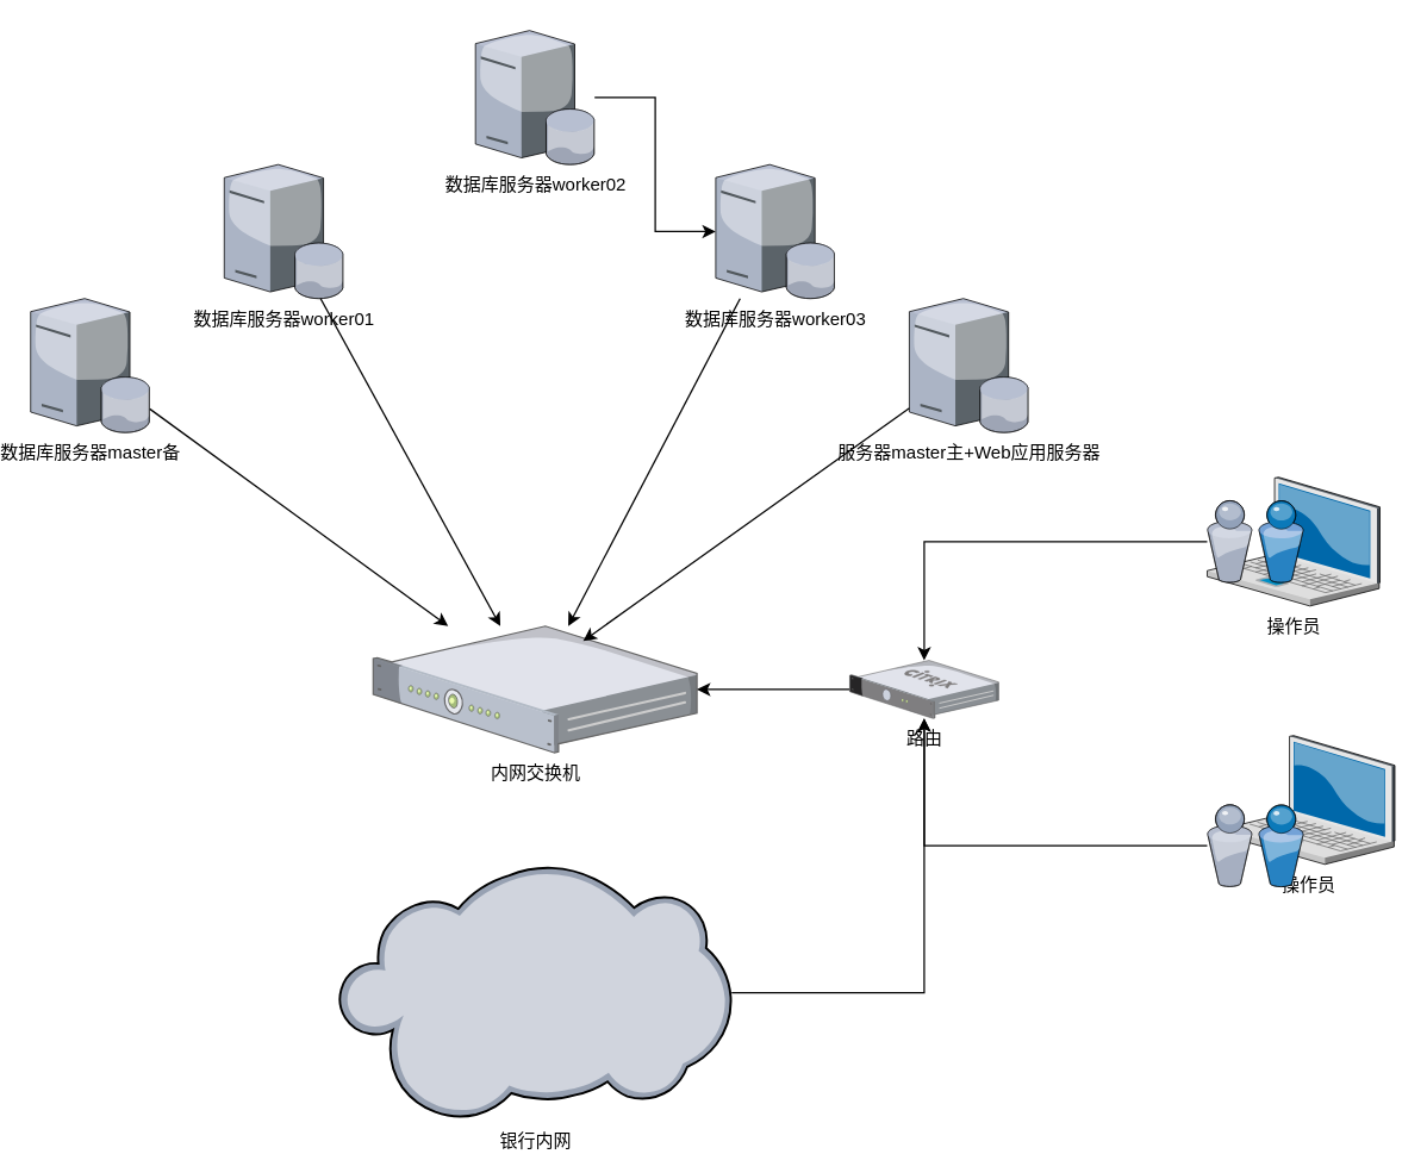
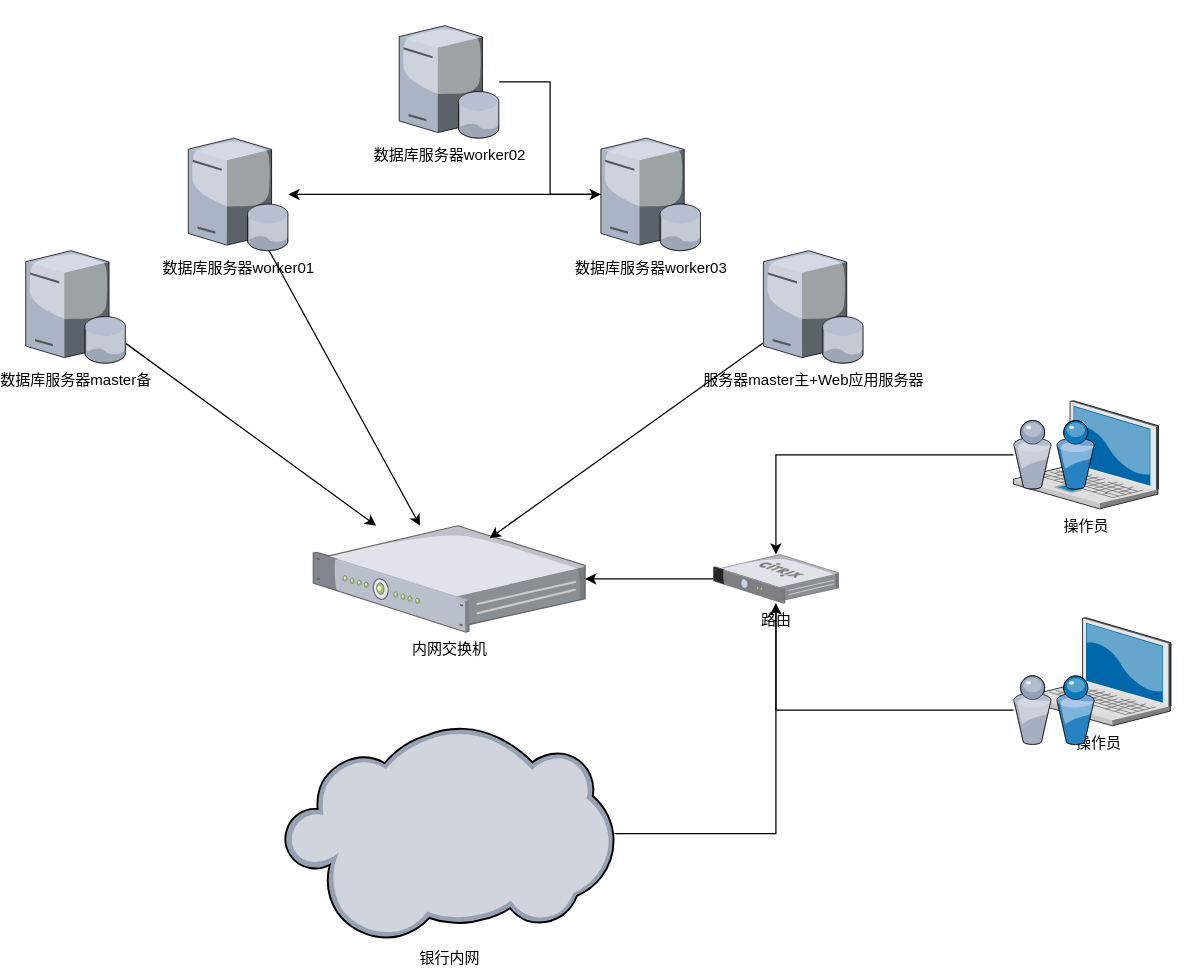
- <mxCell id="21" value="" style="endArrow=classic;html=1;" edge="1" parent="1" source="7" target="9"><mxGeometry width="50" height="50" relative="1" as="geometry"><mxPoint x="224.687" y="210" as="sourcePoint" /><mxPoint x="345.379" y="430" as="targetPoint" /></mxGeometry></mxCell>
+ <mxCell id="21" value="" style="endArrow=classic;html=1;" edge="1" parent="1" source="7" target="4"><mxGeometry width="50" height="50" relative="1" as="geometry"><mxPoint x="224.687" y="210" as="sourcePoint" /><mxPoint x="345.379" y="430" as="targetPoint" /></mxGeometry></mxCell>
